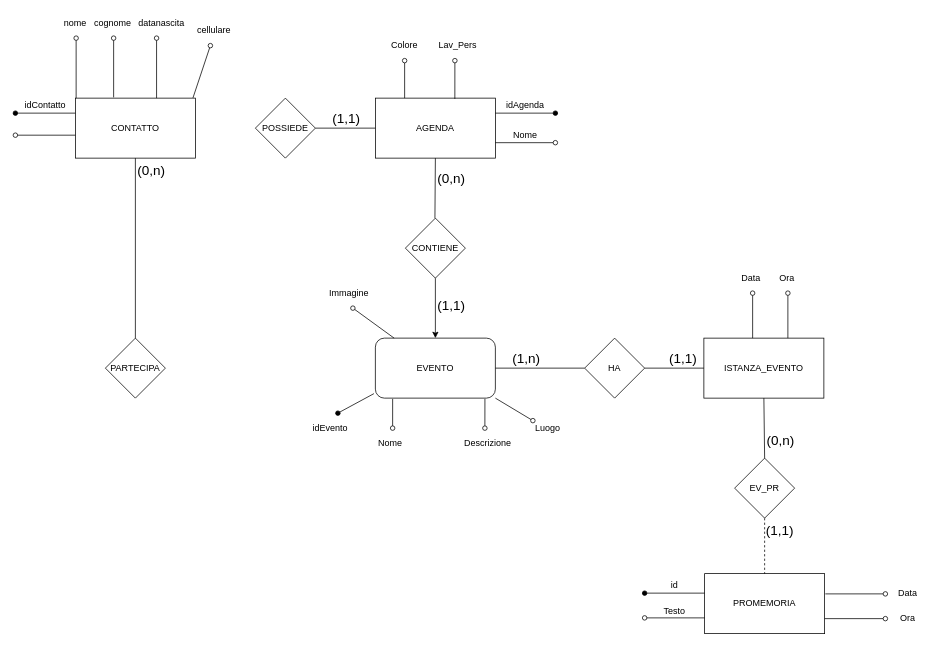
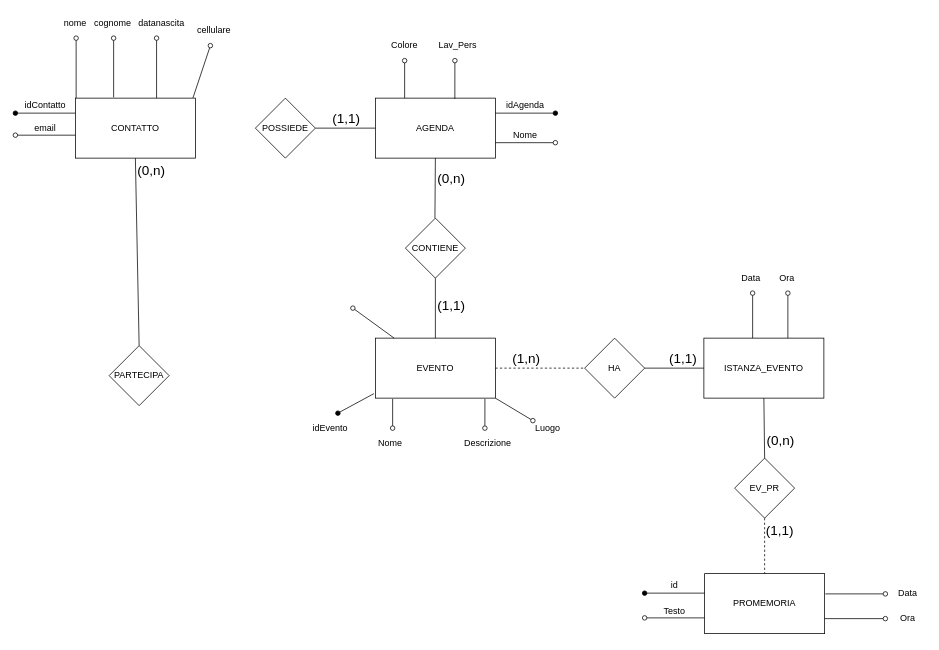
+ <mxCell id="18" value="email" style="text;html=1;strokeColor=none;fillColor=none;align=center;verticalAlign=middle;whiteSpace=wrap;rounded=0;" parent="16" vertex="1"><mxGeometry x="20" width="40" height="20" as="geometry" /></mxCell>
- <mxCell id="62" value="Immagine" style="text;html=1;strokeColor=none;fillColor=none;align=center;verticalAlign=middle;whiteSpace=wrap;rounded=0;" parent="1" vertex="1"><mxGeometry x="445" y="380" width="40" height="20" as="geometry" /></mxCell>
- <mxCell id="11" value="" style="endArrow=classic;html=1;rounded=0;exitX=0.5;exitY=1;exitDx=0;exitDy=0;entryX=0.5;entryY=0;entryDx=0;entryDy=0;" parent="1" source="3" target="2" edge="1"><mxGeometry relative="1" as="geometry"><mxPoint x="570" y="380" as="sourcePoint" /><mxPoint x="570" y="450" as="targetPoint" /></mxGeometry></mxCell>
+ <mxCell id="11" value="" style="endArrow=none;html=1;rounded=0;exitX=0.5;exitY=1;exitDx=0;exitDy=0;entryX=0.5;entryY=0;entryDx=0;entryDy=0;" parent="1" source="3" target="2" edge="1"><mxGeometry relative="1" as="geometry"><mxPoint x="570" y="380" as="sourcePoint" /><mxPoint x="570" y="450" as="targetPoint" /></mxGeometry></mxCell>
- <mxCell id="13" value="PARTECIPA" style="rhombus;whiteSpace=wrap;html=1;" parent="1" vertex="1"><mxGeometry x="140" y="450" width="80" height="80" as="geometry" /></mxCell>
+ <mxCell id="13" value="PARTECIPA" style="rhombus;whiteSpace=wrap;html=1;" parent="1" vertex="1"><mxGeometry x="145" y="460" width="80" height="80" as="geometry" /></mxCell>
- <mxCell id="2" value="EVENTO" style="whiteSpace=wrap;html=1;rounded=1;" parent="1" vertex="1"><mxGeometry x="500" y="450" width="160" height="80" as="geometry" /></mxCell>
+ <mxCell id="2" value="EVENTO" style="rounded=0;whiteSpace=wrap;html=1;" parent="1" vertex="1"><mxGeometry x="500" y="450" width="160" height="80" as="geometry" /></mxCell>
- <mxCell id="39" value="" style="endArrow=none;html=1;rounded=0;exitX=1;exitY=0.5;exitDx=0;exitDy=0;" parent="1" source="2" target="41" edge="1"><mxGeometry relative="1" as="geometry"><mxPoint x="660" y="490" as="sourcePoint" /><mxPoint x="740" y="490" as="targetPoint" /></mxGeometry></mxCell>
+ <mxCell id="39" value="" style="endArrow=none;html=1;rounded=0;exitX=1;exitY=0.5;exitDx=0;exitDy=0;dashed=1;" parent="1" source="2" target="41" edge="1"><mxGeometry relative="1" as="geometry"><mxPoint x="660" y="490" as="sourcePoint" /><mxPoint x="740" y="490" as="targetPoint" /></mxGeometry></mxCell>
